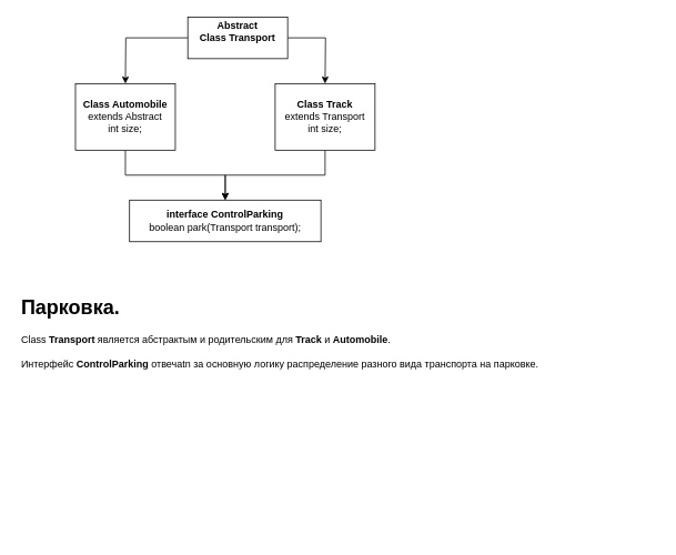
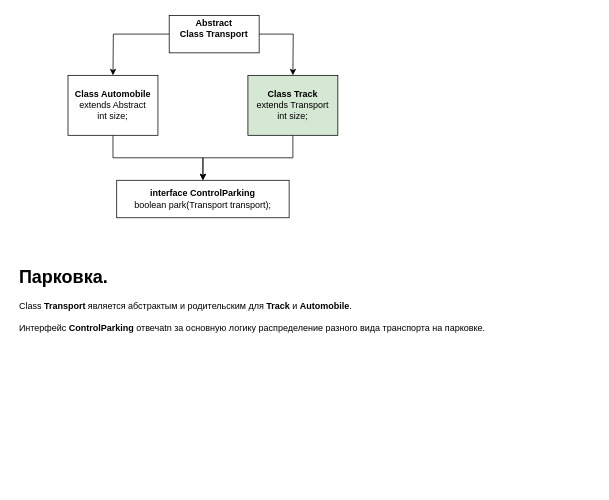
- <mxCell id="8" value="&lt;div&gt;&lt;b&gt;Class Track&lt;/b&gt;&lt;/div&gt;&lt;div&gt;extends Transport&lt;br&gt;&lt;/div&gt;&lt;div&gt;int size;&lt;/div&gt;" style="rounded=0;whiteSpace=wrap;html=1;" parent="1" vertex="1"><mxGeometry x="330" y="100" width="120" height="80" as="geometry" /></mxCell>
+ <mxCell id="8" value="&lt;div&gt;&lt;b&gt;Class Track&lt;/b&gt;&lt;/div&gt;&lt;div&gt;extends Transport&lt;br&gt;&lt;/div&gt;&lt;div&gt;int size;&lt;/div&gt;" style="rounded=0;whiteSpace=wrap;html=1;fillColor=#d5e8d4;" parent="1" vertex="1"><mxGeometry x="330" y="100" width="120" height="80" as="geometry" /></mxCell>
